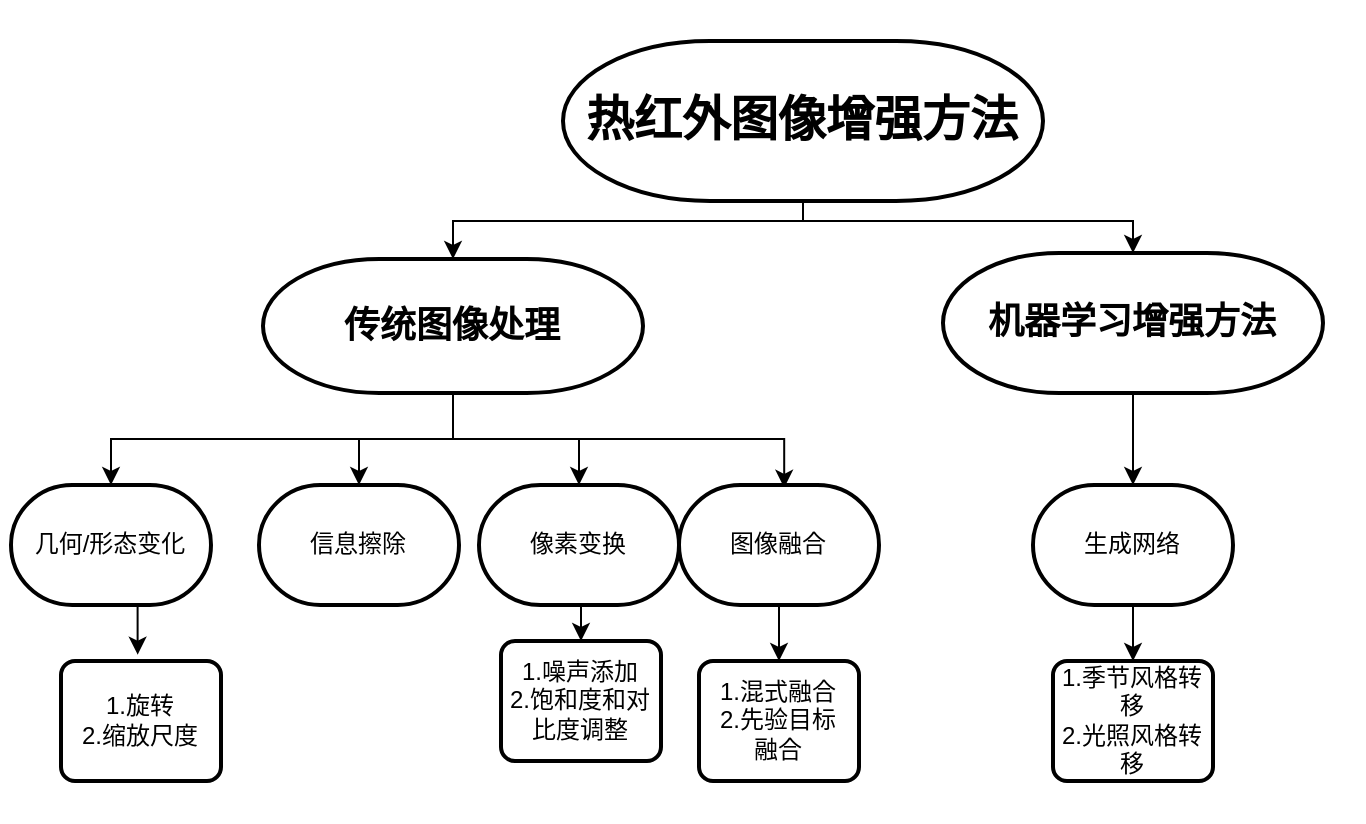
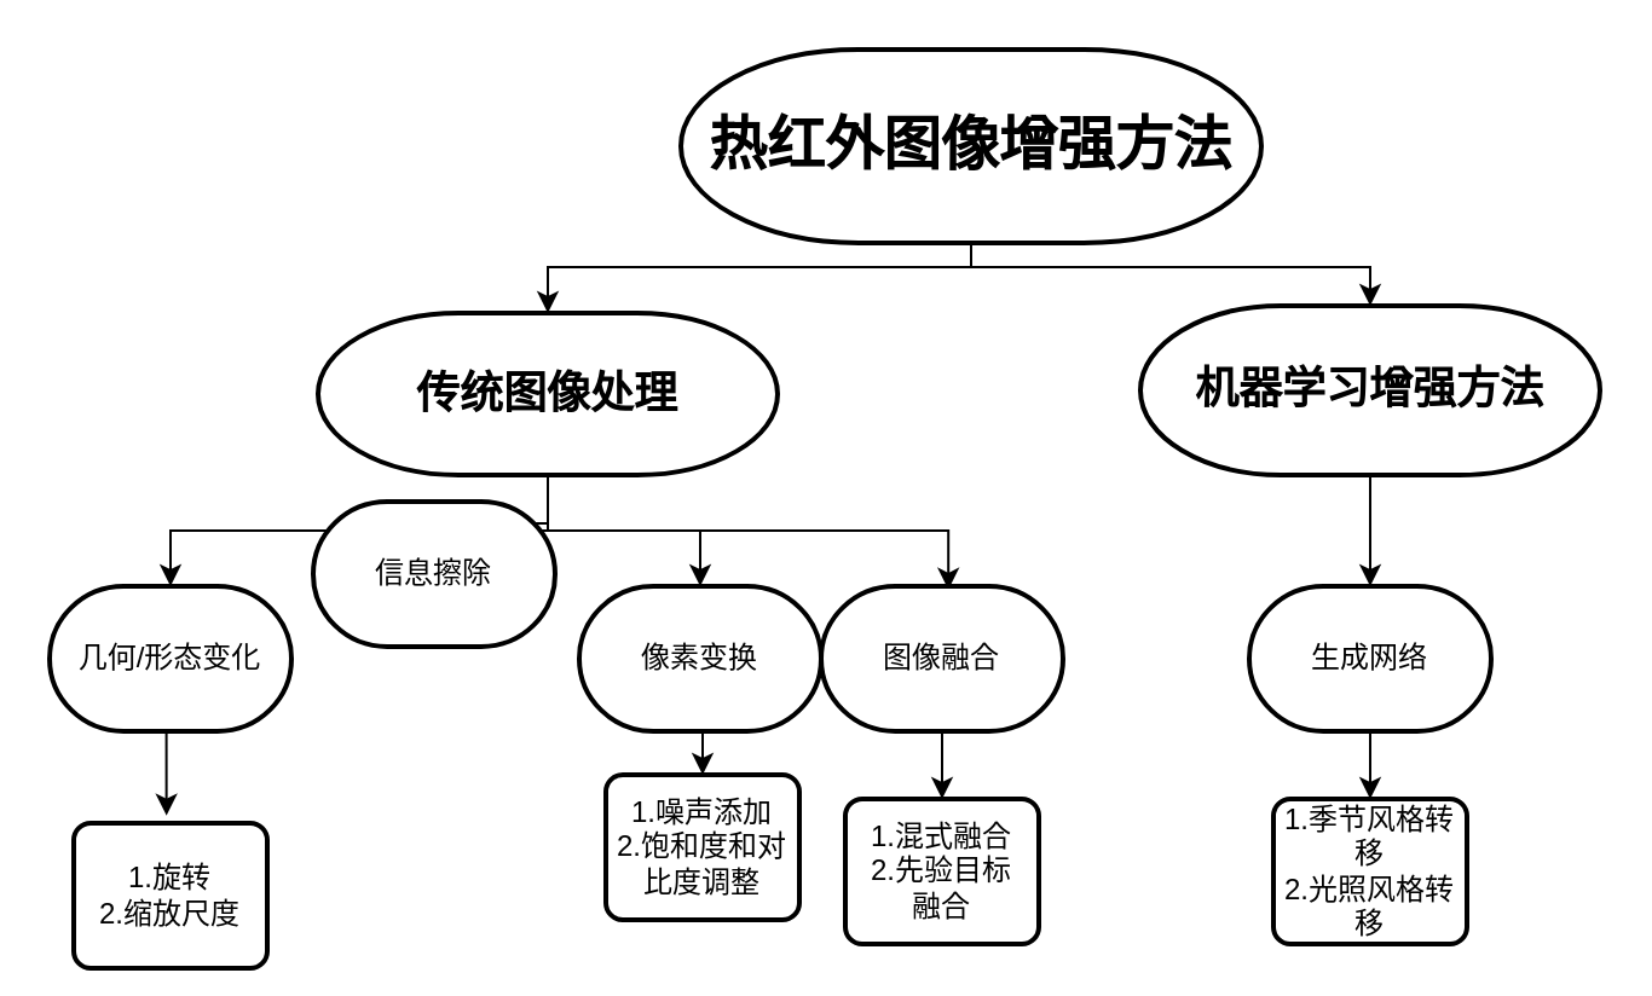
- <mxCell id="13" value="几何/形态变化" style="strokeWidth=2;html=1;shape=mxgraph.flowchart.terminator;whiteSpace=wrap;" vertex="1" parent="1"><mxGeometry x="5" y="242" width="100" height="60" as="geometry" /></mxCell>
+ <mxCell id="13" value="几何/形态变化" style="strokeWidth=2;html=1;shape=mxgraph.flowchart.terminator;whiteSpace=wrap;" vertex="1" parent="1"><mxGeometry x="20" y="242" width="100" height="60" as="geometry" /></mxCell>
- <mxCell id="16" value="信息擦除" style="strokeWidth=2;html=1;shape=mxgraph.flowchart.terminator;whiteSpace=wrap;" vertex="1" parent="1"><mxGeometry x="129" y="242" width="100" height="60" as="geometry" /></mxCell>
+ <mxCell id="16" value="信息擦除" style="strokeWidth=2;html=1;shape=mxgraph.flowchart.terminator;whiteSpace=wrap;" vertex="1" parent="1"><mxGeometry x="129" y="207" width="100" height="60" as="geometry" /></mxCell>
- <mxCell id="24" value="1.旋转&lt;br&gt;2.缩放尺度&lt;br&gt;" style="rounded=1;whiteSpace=wrap;html=1;absoluteArcSize=1;arcSize=14;strokeWidth=2;" vertex="1" parent="1"><mxGeometry x="30" y="330" width="80" height="60" as="geometry" /></mxCell>
+ <mxCell id="24" value="1.旋转&lt;br&gt;2.缩放尺度&lt;br&gt;" style="rounded=1;whiteSpace=wrap;html=1;absoluteArcSize=1;arcSize=14;strokeWidth=2;" vertex="1" parent="1"><mxGeometry x="30" y="340" width="80" height="60" as="geometry" /></mxCell>
